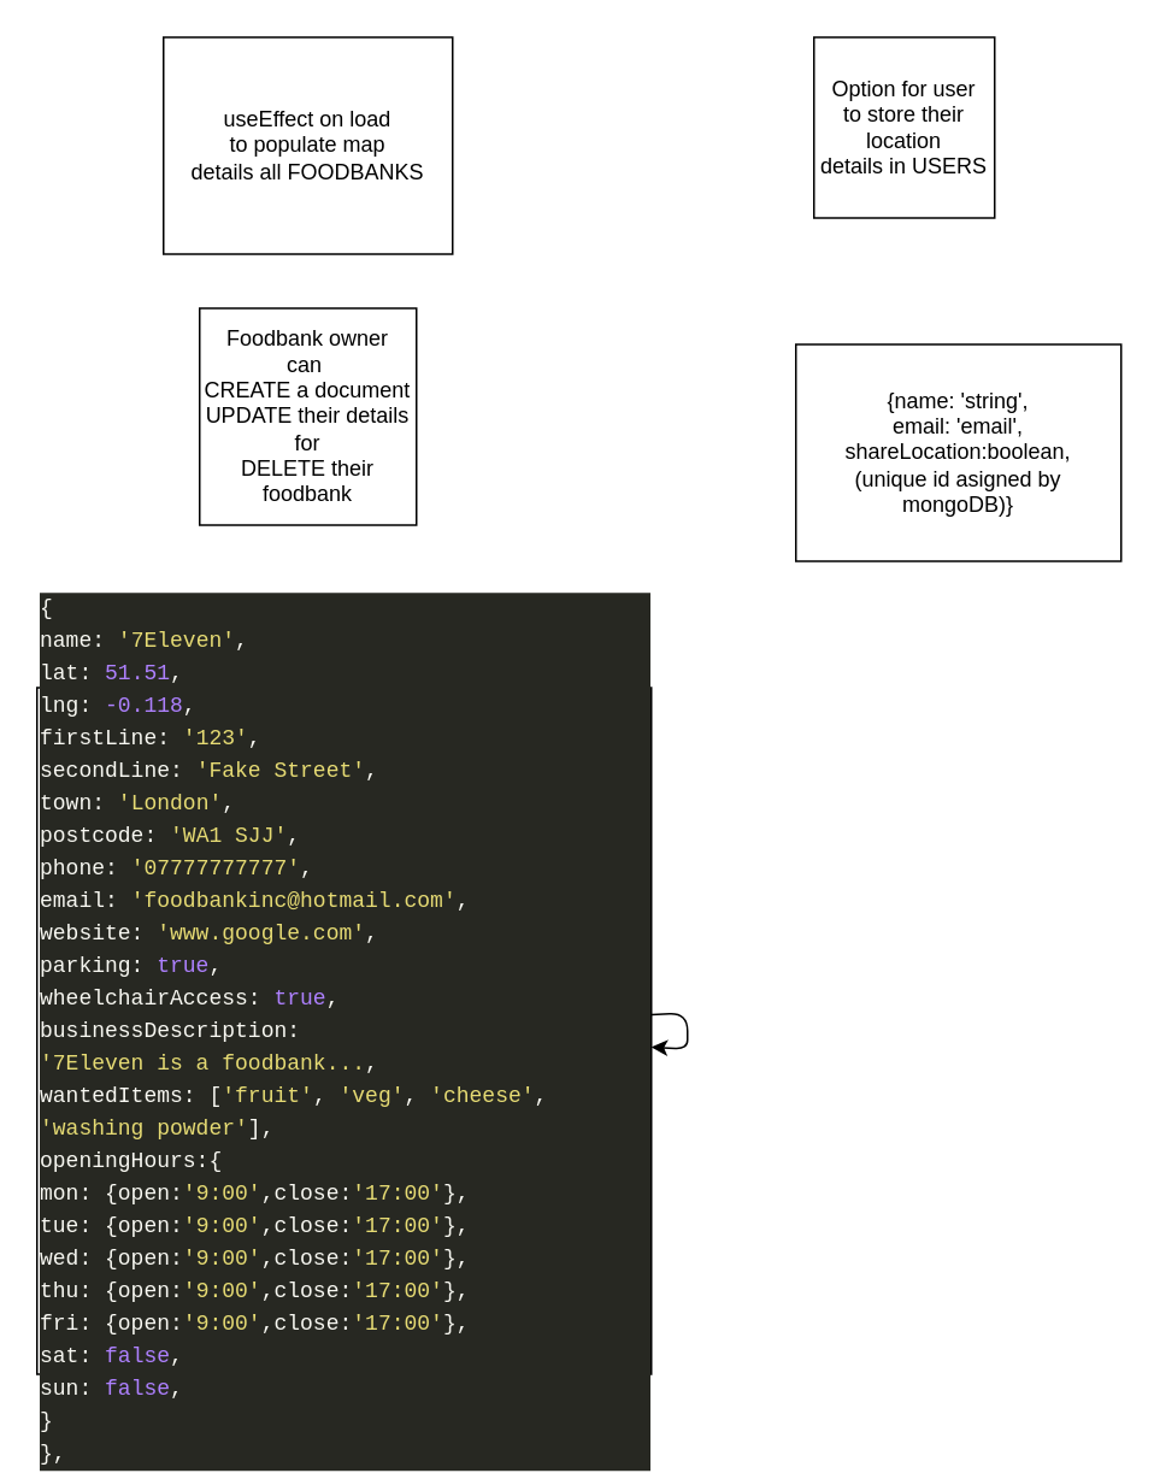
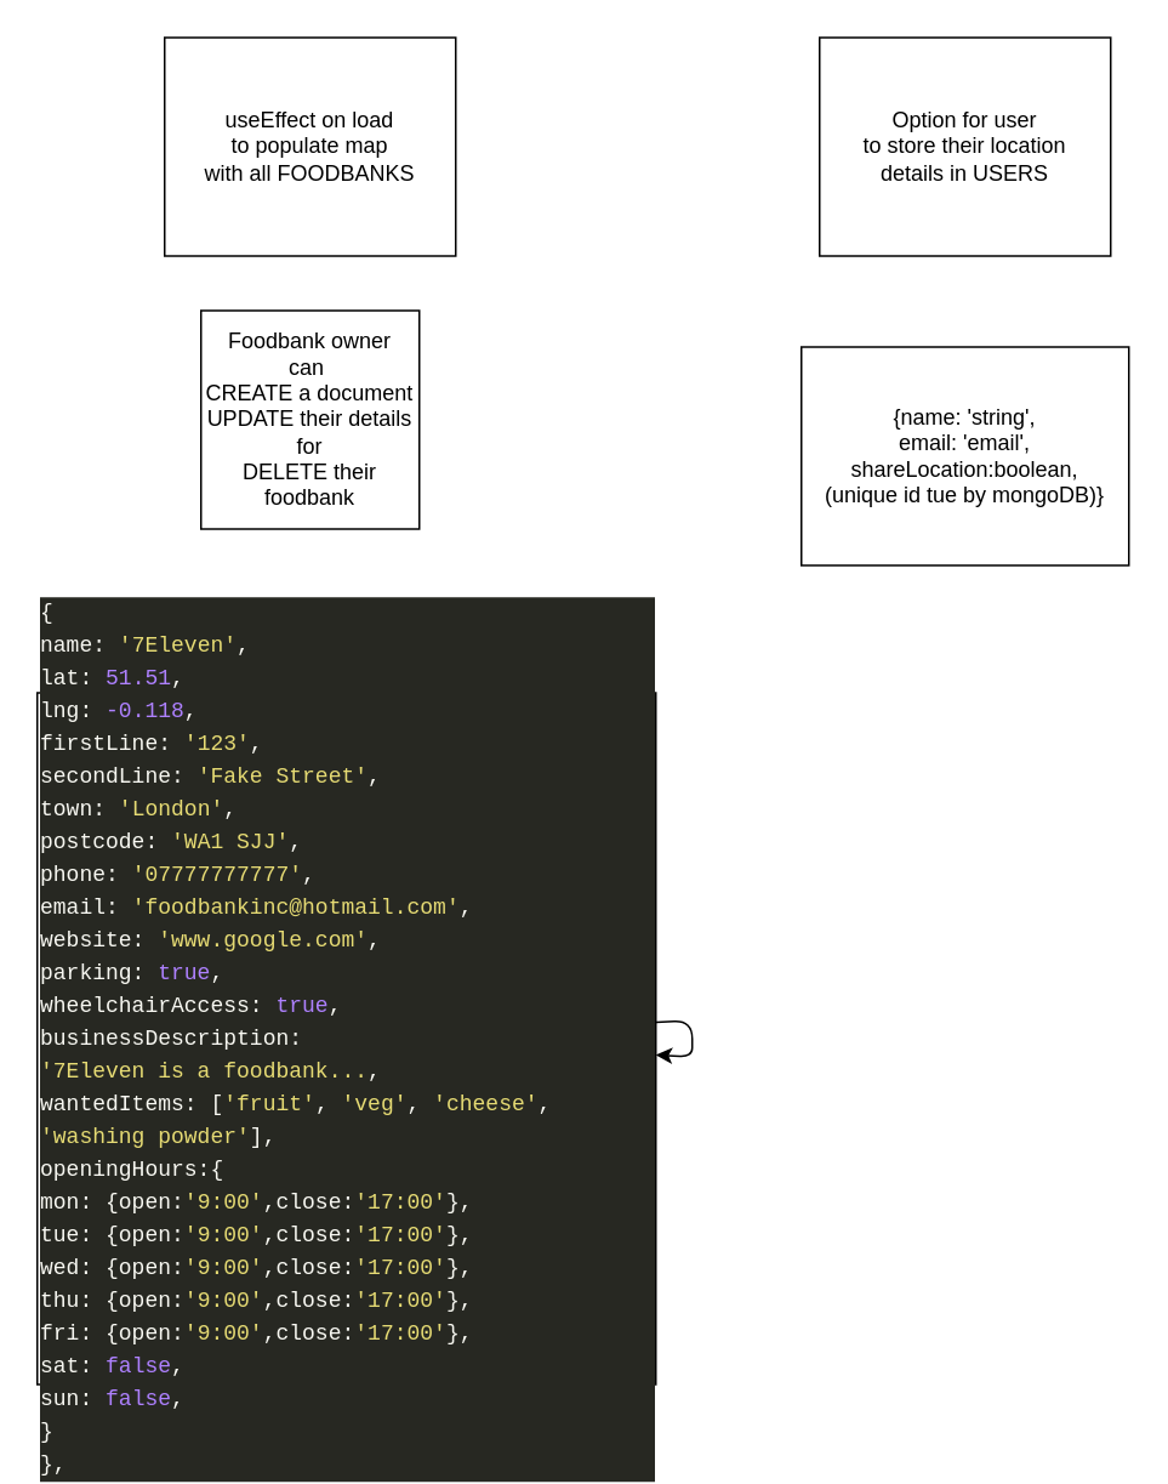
- <mxCell id="3" value="Option for user&lt;br&gt;to store their location&lt;br&gt;details in USERS" style="whiteSpace=wrap;html=1;" vertex="1" parent="1"><mxGeometry x="450" y="20" width="100" height="100" as="geometry" /></mxCell>
+ <mxCell id="3" value="Option for user&lt;br&gt;to store their location&lt;br&gt;details in USERS" style="whiteSpace=wrap;html=1;" vertex="1" parent="1"><mxGeometry x="450" y="20" width="160" height="120" as="geometry" /></mxCell>
- <mxCell id="2" value="useEffect on load&lt;br&gt;to populate map&lt;br&gt;details all FOODBANKS" style="whiteSpace=wrap;html=1;" vertex="1" parent="1"><mxGeometry x="90" y="20" width="160" height="120" as="geometry" /></mxCell>
+ <mxCell id="2" value="useEffect on load&lt;br&gt;to populate map&lt;br&gt;with all FOODBANKS" style="whiteSpace=wrap;html=1;" vertex="1" parent="1"><mxGeometry x="90" y="20" width="160" height="120" as="geometry" /></mxCell>
- <mxCell id="5" value="{name: 'string',&lt;br&gt;email: 'email', shareLocation:boolean,&lt;br&gt;(unique id asigned by mongoDB)}" style="whiteSpace=wrap;html=1;" vertex="1" parent="1"><mxGeometry x="440" y="190" width="180" height="120" as="geometry" /></mxCell>
+ <mxCell id="5" value="{name: 'string',&lt;br&gt;email: 'email', shareLocation:boolean,&lt;br&gt;(unique id tue by mongoDB)}" style="whiteSpace=wrap;html=1;" vertex="1" parent="1"><mxGeometry x="440" y="190" width="180" height="120" as="geometry" /></mxCell>
